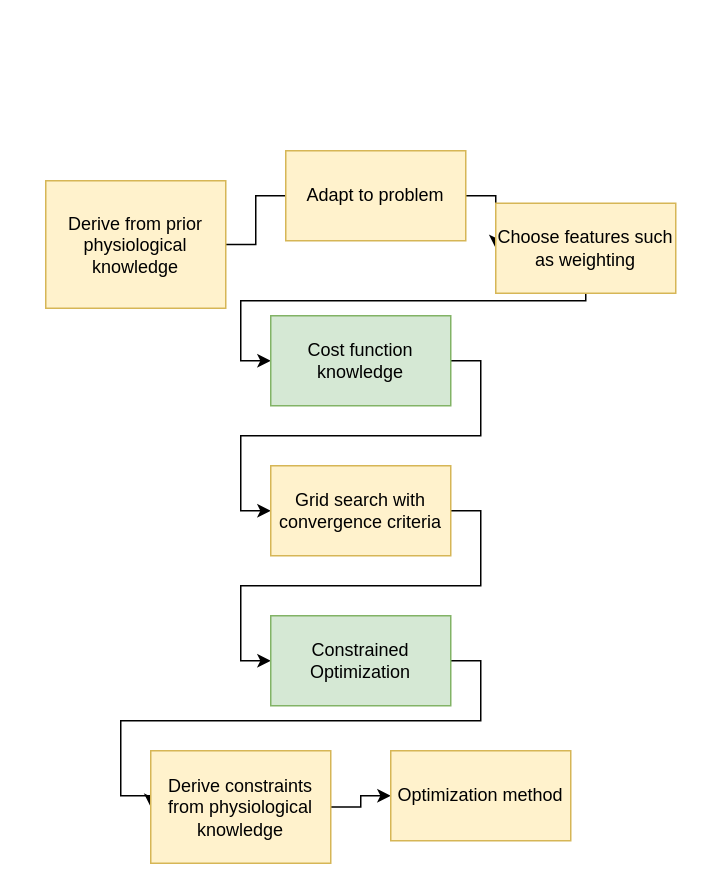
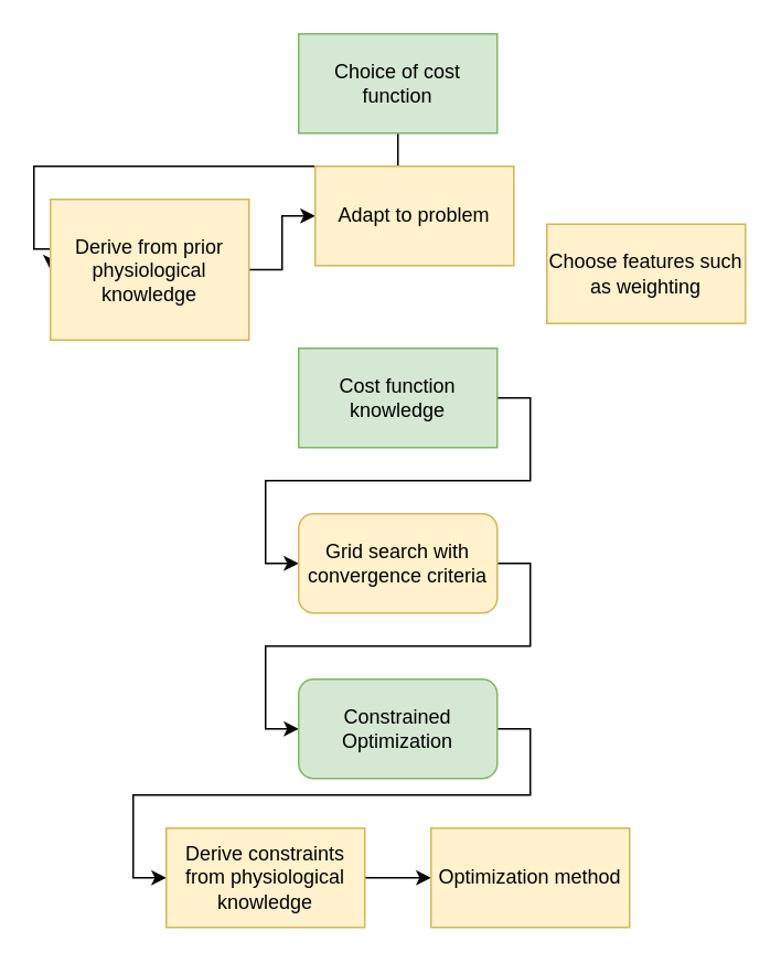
+ <mxCell id="3" value="Choice of cost function" style="rounded=0;whiteSpace=wrap;html=1;fillColor=#d5e8d4;strokeColor=#82b366;" vertex="1" parent="1"><mxGeometry x="180" y="20" width="120" height="60" as="geometry" /></mxCell>
+ <mxCell id="2" style="edgeStyle=orthogonalEdgeStyle;rounded=0;orthogonalLoop=1;jettySize=auto;html=1;entryX=0;entryY=0.5;entryDx=0;entryDy=0;" edge="1" parent="1" source="3" target="5"><mxGeometry relative="1" as="geometry"><Array as="points"><mxPoint x="240" y="100" /><mxPoint x="20" y="100" /><mxPoint x="20" y="150" /></Array></mxGeometry></mxCell>
- <mxCell id="4" style="edgeStyle=orthogonalEdgeStyle;rounded=0;orthogonalLoop=1;jettySize=auto;html=1;entryX=0;entryY=0.5;entryDx=0;entryDy=0;endArrow=none;" edge="1" parent="1" source="5" target="7"><mxGeometry relative="1" as="geometry" /></mxCell>
+ <mxCell id="4" style="edgeStyle=orthogonalEdgeStyle;rounded=0;orthogonalLoop=1;jettySize=auto;html=1;entryX=0;entryY=0.5;entryDx=0;entryDy=0;" edge="1" parent="1" source="5" target="7"><mxGeometry relative="1" as="geometry" /></mxCell>
- <mxCell id="6" style="edgeStyle=orthogonalEdgeStyle;rounded=0;orthogonalLoop=1;jettySize=auto;html=1;entryX=0;entryY=0.5;entryDx=0;entryDy=0;" edge="1" parent="1" source="7" target="9"><mxGeometry relative="1" as="geometry" /></mxCell>
- <mxCell id="8" style="edgeStyle=orthogonalEdgeStyle;rounded=0;orthogonalLoop=1;jettySize=auto;html=1;entryX=0;entryY=0.5;entryDx=0;entryDy=0;" edge="1" parent="1" source="9" target="11"><mxGeometry relative="1" as="geometry"><Array as="points"><mxPoint x="390" y="200" /><mxPoint x="160" y="200" /><mxPoint x="160" y="240" /></Array></mxGeometry></mxCell>
- <mxCell id="13" value="Grid search with convergence criteria" style="rounded=0;whiteSpace=wrap;html=1;fillColor=#fff2cc;strokeColor=#d6b656;" vertex="1" parent="1"><mxGeometry x="180" y="310" width="120" height="60" as="geometry" /></mxCell>
+ <mxCell id="13" value="Grid search with convergence criteria" style="whiteSpace=wrap;html=1;fillColor=#fff2cc;strokeColor=#d6b656;rounded=1;" vertex="1" parent="1"><mxGeometry x="180" y="310" width="120" height="60" as="geometry" /></mxCell>
- <mxCell id="15" value="Constrained Optimization" style="rounded=0;whiteSpace=wrap;html=1;fillColor=#d5e8d4;strokeColor=#82b366;" vertex="1" parent="1"><mxGeometry x="180" y="410" width="120" height="60" as="geometry" /></mxCell>
+ <mxCell id="15" value="Constrained Optimization" style="whiteSpace=wrap;html=1;fillColor=#d5e8d4;strokeColor=#82b366;rounded=1;" vertex="1" parent="1"><mxGeometry x="180" y="410" width="120" height="60" as="geometry" /></mxCell>
- <mxCell id="17" value="Derive constraints from physiological knowledge" style="rounded=0;whiteSpace=wrap;html=1;fillColor=#fff2cc;strokeColor=#d6b656;" vertex="1" parent="1"><mxGeometry x="100" y="500" width="120" height="75" as="geometry" /></mxCell>
+ <mxCell id="17" value="Derive constraints from physiological knowledge" style="rounded=0;whiteSpace=wrap;html=1;fillColor=#fff2cc;strokeColor=#d6b656;" vertex="1" parent="1"><mxGeometry x="100" y="500" width="120" height="60" as="geometry" /></mxCell>
